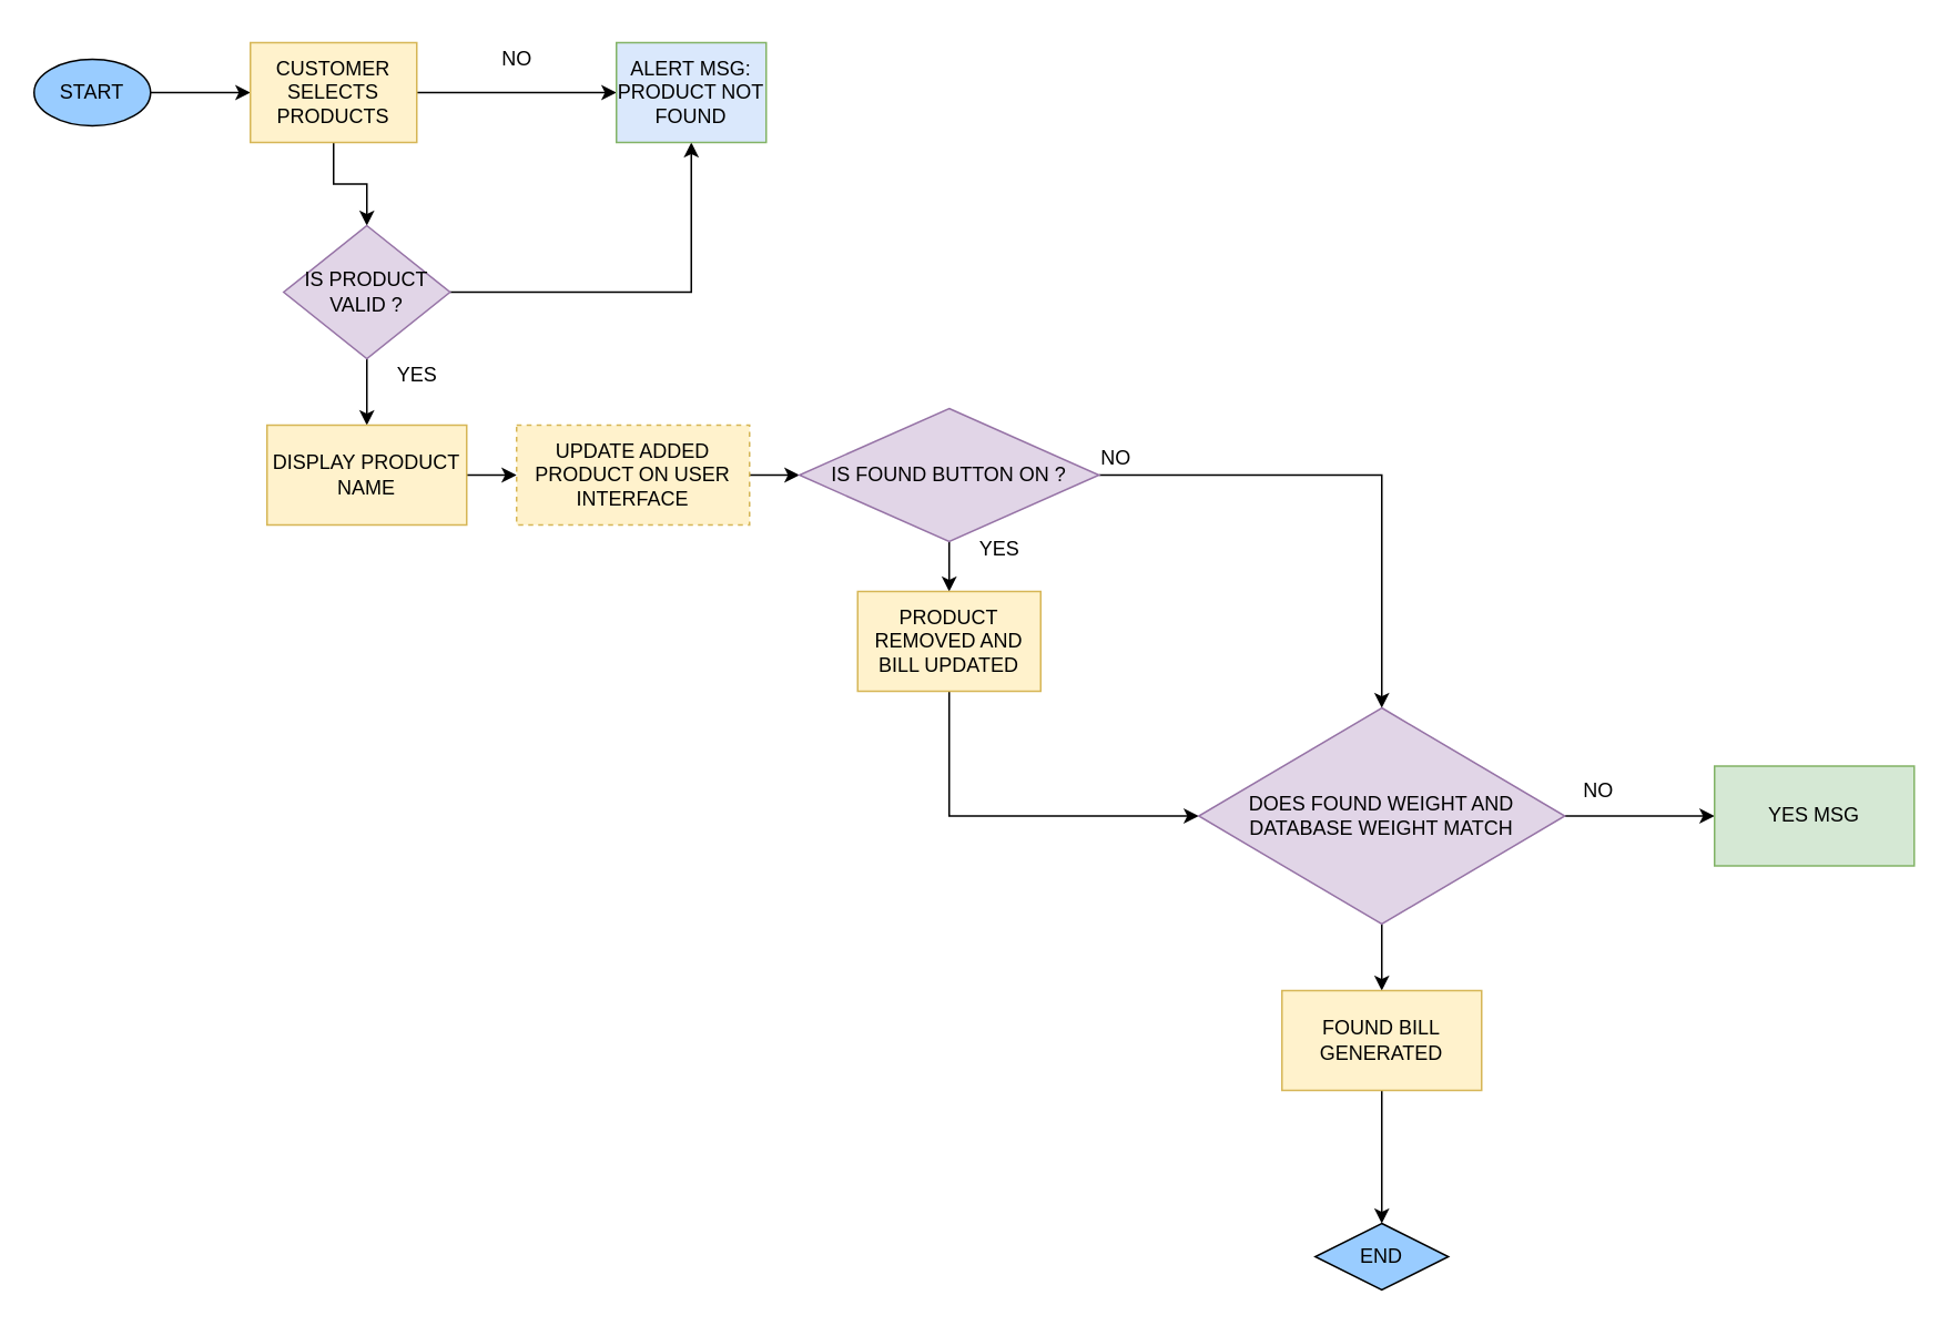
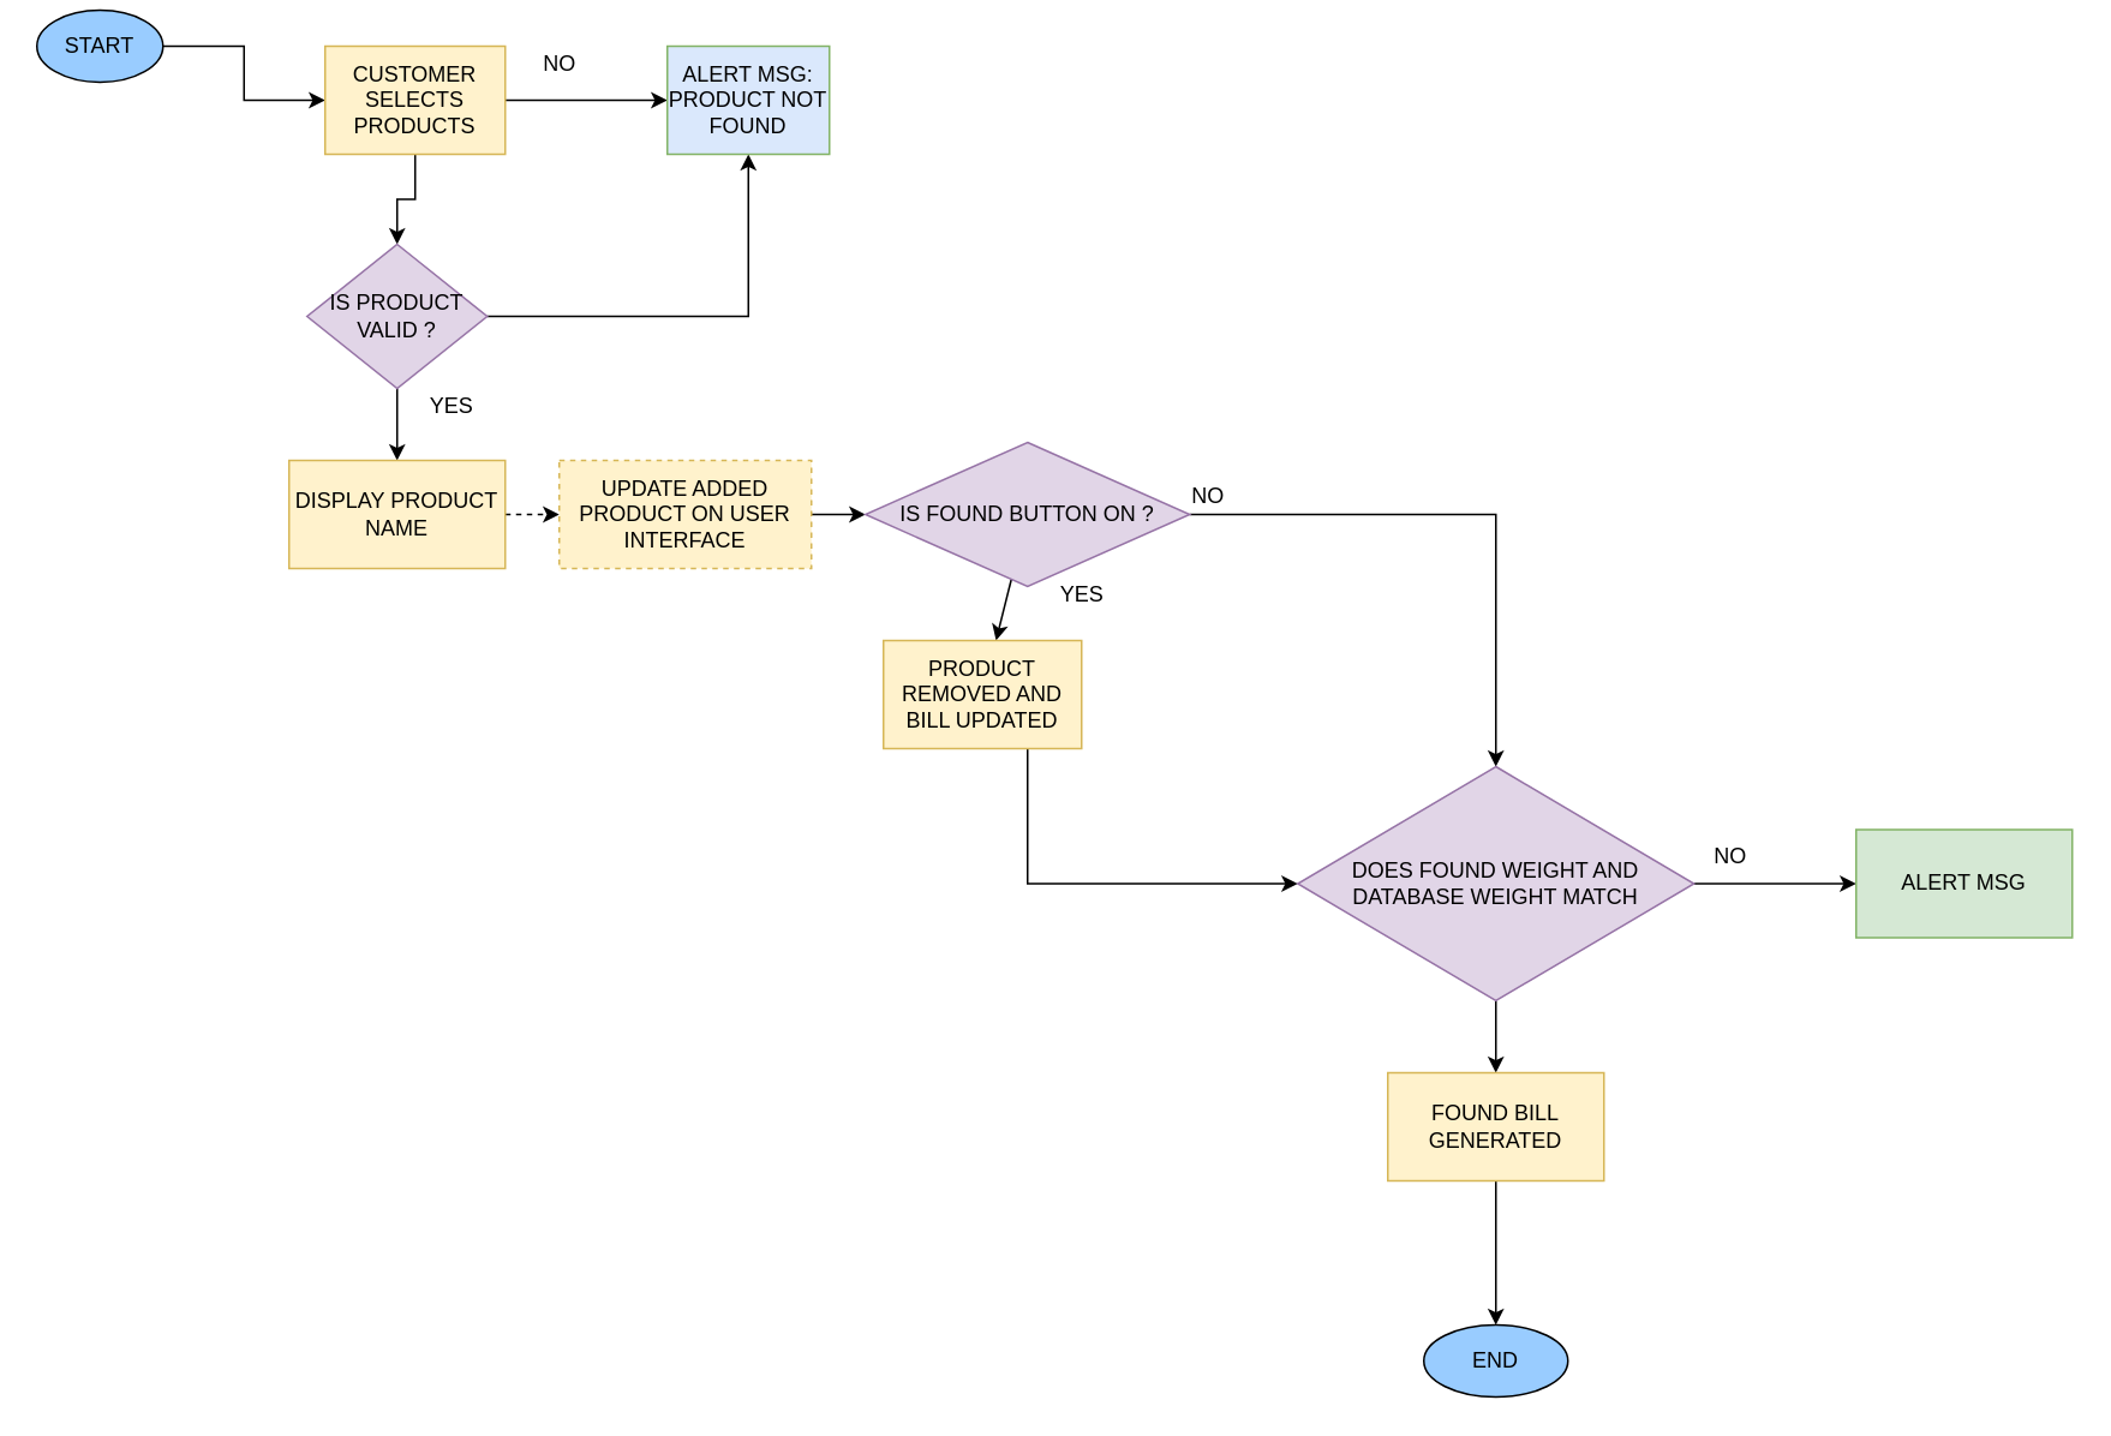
- <mxCell id="3" value="START" style="ellipse;whiteSpace=wrap;html=1;fillColor=#99CCFF;" vertex="1" parent="1"><mxGeometry x="20" y="35" width="70" height="40" as="geometry" /></mxCell>
+ <mxCell id="3" value="START" style="ellipse;whiteSpace=wrap;html=1;fillColor=#99CCFF;" vertex="1" parent="1"><mxGeometry x="20" y="5" width="70" height="40" as="geometry" /></mxCell>
- <mxCell id="6" value="CUSTOMER SELECTS PRODUCTS" style="rounded=0;whiteSpace=wrap;html=1;fillColor=#fff2cc;strokeColor=#d6b656;" vertex="1" parent="1"><mxGeometry x="150" y="25" width="100" height="60" as="geometry" /></mxCell>
+ <mxCell id="6" value="CUSTOMER SELECTS PRODUCTS" style="rounded=0;whiteSpace=wrap;html=1;fillColor=#fff2cc;strokeColor=#d6b656;" vertex="1" parent="1"><mxGeometry x="180" y="25" width="100" height="60" as="geometry" /></mxCell>
- <mxCell id="12" value="" style="edgeStyle=none;rounded=0;orthogonalLoop=1;jettySize=auto;html=1;" edge="1" parent="1" source="13" target="16"><mxGeometry relative="1" as="geometry" /></mxCell>
+ <mxCell id="12" value="" style="edgeStyle=none;rounded=0;orthogonalLoop=1;jettySize=auto;html=1;dashed=1;" edge="1" parent="1" source="13" target="16"><mxGeometry relative="1" as="geometry" /></mxCell>
- <mxCell id="21" value="PRODUCT REMOVED AND BILL UPDATED" style="whiteSpace=wrap;html=1;fillColor=#fff2cc;strokeColor=#d6b656;" vertex="1" parent="1"><mxGeometry x="515" y="355" width="110" height="60" as="geometry" /></mxCell>
+ <mxCell id="21" value="PRODUCT REMOVED AND BILL UPDATED" style="whiteSpace=wrap;html=1;fillColor=#fff2cc;strokeColor=#d6b656;" vertex="1" parent="1"><mxGeometry x="490" y="355" width="110" height="60" as="geometry" /></mxCell>
- <mxCell id="30" value="YES MSG" style="whiteSpace=wrap;html=1;fillColor=#d5e8d4;strokeColor=#82b366;" vertex="1" parent="1"><mxGeometry x="1030" y="460" width="120" height="60" as="geometry" /></mxCell>
+ <mxCell id="30" value="ALERT MSG" style="whiteSpace=wrap;html=1;fillColor=#d5e8d4;strokeColor=#82b366;" vertex="1" parent="1"><mxGeometry x="1030" y="460" width="120" height="60" as="geometry" /></mxCell>
- <mxCell id="29" value="END" style="rhombus;whiteSpace=wrap;html=1;fillColor=#99CCFF;" vertex="1" parent="1"><mxGeometry x="790" y="735" width="80" height="40" as="geometry" /></mxCell>
+ <mxCell id="29" value="END" style="ellipse;whiteSpace=wrap;html=1;fillColor=#99CCFF;" vertex="1" parent="1"><mxGeometry x="790" y="735" width="80" height="40" as="geometry" /></mxCell>
